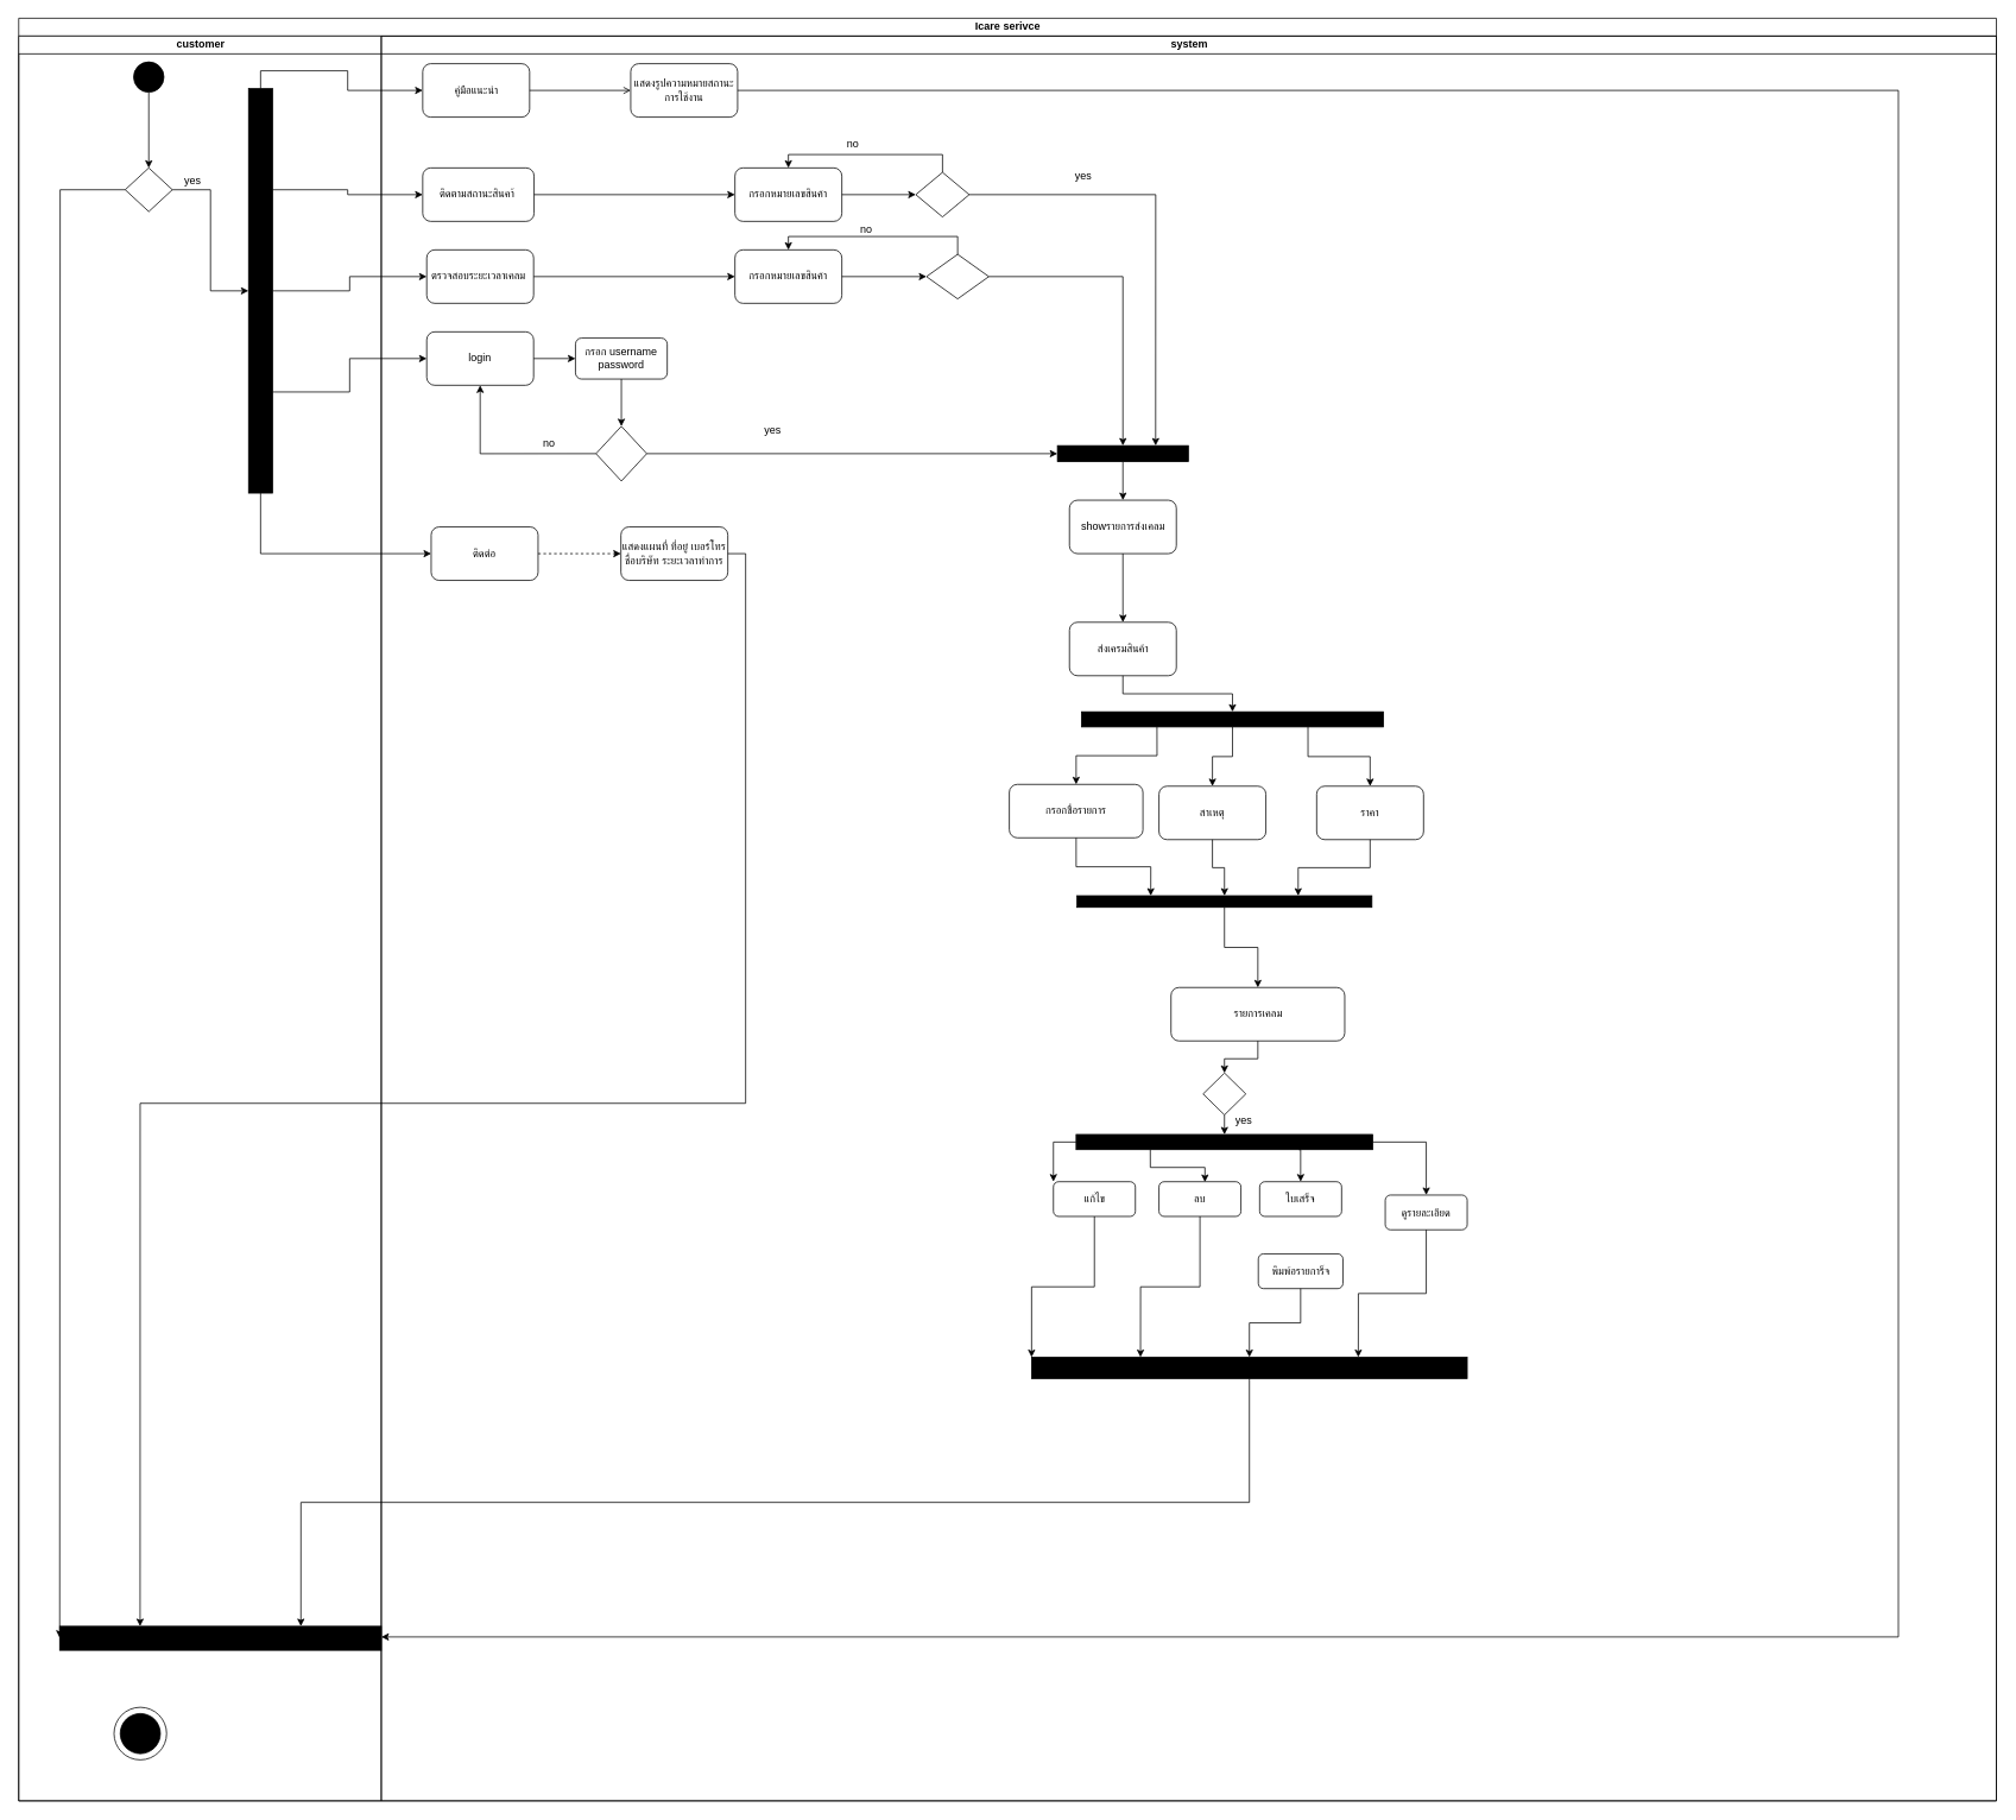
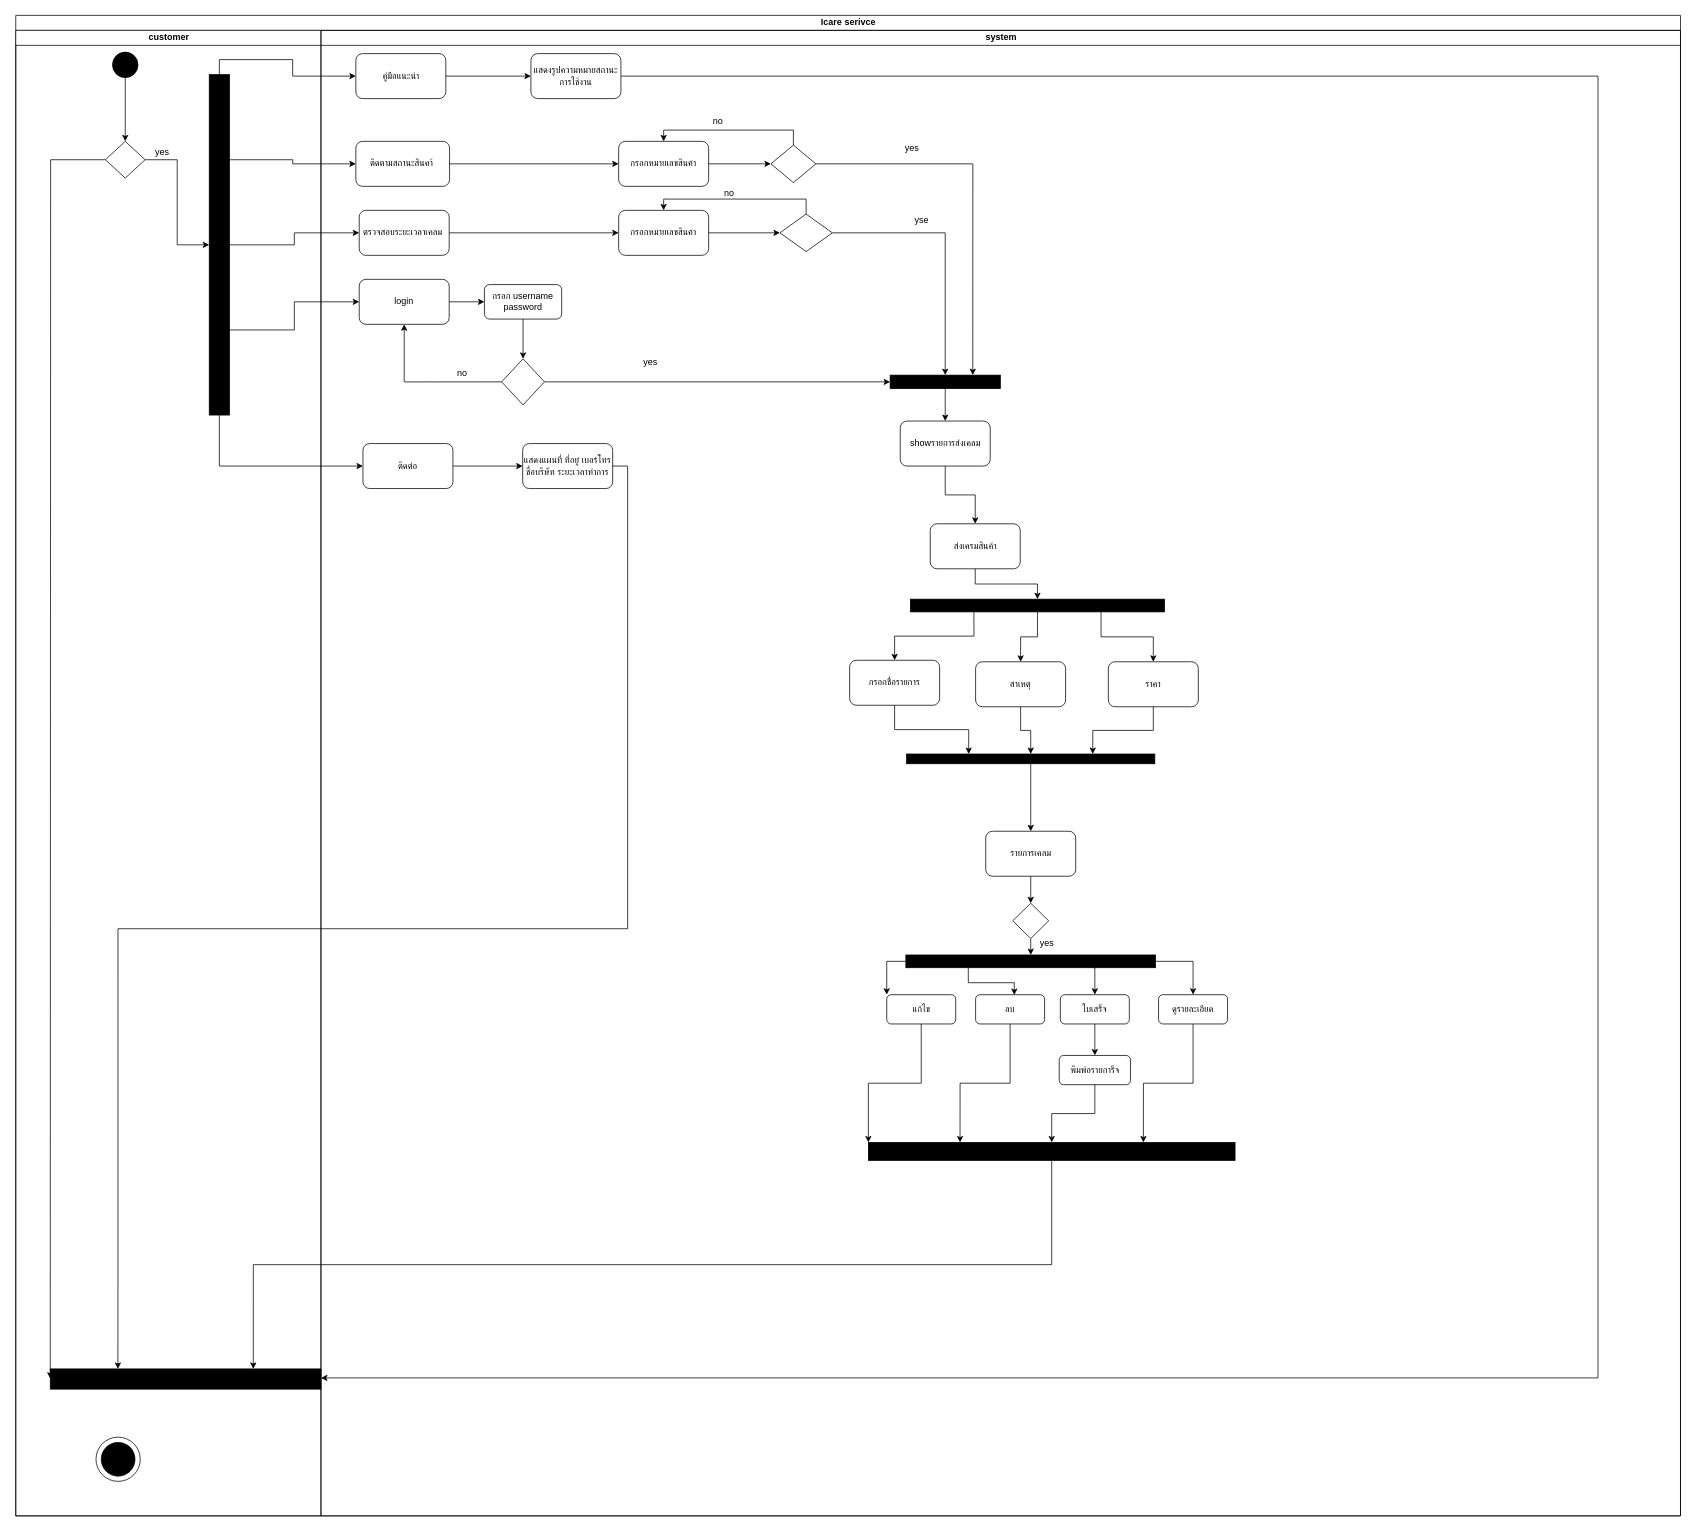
- <mxCell id="21" style="edgeStyle=orthogonalEdgeStyle;rounded=0;orthogonalLoop=1;jettySize=auto;html=1;exitX=1;exitY=0.5;exitDx=0;exitDy=0;entryX=0;entryY=0.5;entryDx=0;entryDy=0;endArrow=open;" edge="1" parent="19" source="22" target="34"><mxGeometry relative="1" as="geometry" /></mxCell>
+ <mxCell id="21" style="edgeStyle=orthogonalEdgeStyle;rounded=0;orthogonalLoop=1;jettySize=auto;html=1;exitX=1;exitY=0.5;exitDx=0;exitDy=0;entryX=0;entryY=0.5;entryDx=0;entryDy=0;" edge="1" parent="19" source="22" target="34"><mxGeometry relative="1" as="geometry" /></mxCell>
+ <mxCell id="52" value="yse" style="text;html=1;align=center;verticalAlign=middle;resizable=0;points=[];autosize=1;" vertex="1" parent="19"><mxGeometry x="786" y="245" width="29" height="17" as="geometry" /></mxCell>
- <mxCell id="60" style="edgeStyle=orthogonalEdgeStyle;rounded=0;orthogonalLoop=1;jettySize=auto;html=1;exitX=1;exitY=0.5;exitDx=0;exitDy=0;entryX=0;entryY=0.5;entryDx=0;entryDy=0;dashed=1;" edge="1" parent="19" source="61" target="37"><mxGeometry relative="1" as="geometry" /></mxCell>
+ <mxCell id="60" style="edgeStyle=orthogonalEdgeStyle;rounded=0;orthogonalLoop=1;jettySize=auto;html=1;exitX=1;exitY=0.5;exitDx=0;exitDy=0;entryX=0;entryY=0.5;entryDx=0;entryDy=0;" edge="1" parent="19" source="61" target="37"><mxGeometry relative="1" as="geometry" /></mxCell>
- <mxCell id="56" value="ส่งเครมสินค้า" style="rounded=1;whiteSpace=wrap;html=1;fillColor=none;" vertex="1" parent="19"><mxGeometry x="772.5" y="658" width="120" height="60" as="geometry" /></mxCell>
+ <mxCell id="56" value="ส่งเครมสินค้า" style="rounded=1;whiteSpace=wrap;html=1;fillColor=none;" vertex="1" parent="19"><mxGeometry x="812.5" y="658" width="120" height="60" as="geometry" /></mxCell>
- <mxCell id="50" value="กรอกชื่อรายการ" style="rounded=1;whiteSpace=wrap;html=1;fillColor=none;" vertex="1" parent="19"><mxGeometry x="705" y="840" width="150" height="60" as="geometry" /></mxCell>
+ <mxCell id="50" value="กรอกชื่อรายการ" style="rounded=1;whiteSpace=wrap;html=1;fillColor=none;" vertex="1" parent="19"><mxGeometry x="705" y="840" width="120" height="60" as="geometry" /></mxCell>
- <mxCell id="80" value="รายการเคลม" style="rounded=1;whiteSpace=wrap;html=1;fillColor=none;" vertex="1" parent="19"><mxGeometry x="886.5" y="1068" width="195" height="60" as="geometry" /></mxCell>
+ <mxCell id="80" value="รายการเคลม" style="rounded=1;whiteSpace=wrap;html=1;fillColor=none;" vertex="1" parent="19"><mxGeometry x="886.5" y="1068" width="120" height="60" as="geometry" /></mxCell>
- <mxCell id="90" value="ดูรายละเอียด" style="rounded=1;whiteSpace=wrap;html=1;fillColor=none;gradientColor=none;" vertex="1" parent="19"><mxGeometry x="1127" y="1301" width="92" height="39" as="geometry" /></mxCell>
+ <mxCell id="90" value="ดูรายละเอียด" style="rounded=1;whiteSpace=wrap;html=1;fillColor=none;gradientColor=none;" vertex="1" parent="19"><mxGeometry x="1117" y="1286" width="92" height="39" as="geometry" /></mxCell>
+ <mxCell id="91" style="edgeStyle=orthogonalEdgeStyle;rounded=0;orthogonalLoop=1;jettySize=auto;html=1;" edge="1" parent="19" source="86" target="85"><mxGeometry relative="1" as="geometry"><mxPoint x="1032" y="1400.067" as="targetPoint" /></mxGeometry></mxCell>
